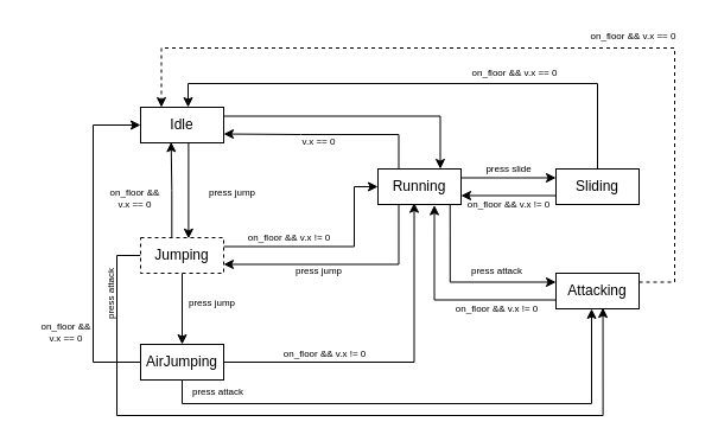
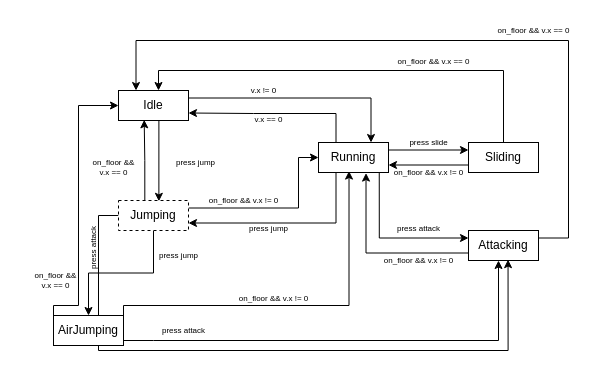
- <mxCell id="35" style="edgeStyle=orthogonalEdgeStyle;rounded=0;orthogonalLoop=1;jettySize=auto;html=1;exitX=1;exitY=0.25;exitDx=0;exitDy=0;entryX=0.25;entryY=0;entryDx=0;entryDy=0;dashed=1;" edge="1" parent="1" source="36" target="4"><mxGeometry relative="1" as="geometry"><Array as="points"><mxPoint x="568" y="238" /><mxPoint x="568" y="40" /><mxPoint x="136" y="40" /></Array></mxGeometry></mxCell>
+ <mxCell id="35" style="edgeStyle=orthogonalEdgeStyle;rounded=0;orthogonalLoop=1;jettySize=auto;html=1;exitX=1;exitY=0.25;exitDx=0;exitDy=0;entryX=0.25;entryY=0;entryDx=0;entryDy=0;" edge="1" parent="1" source="36" target="4"><mxGeometry relative="1" as="geometry"><Array as="points"><mxPoint x="568" y="238" /><mxPoint x="568" y="40" /><mxPoint x="136" y="40" /></Array></mxGeometry></mxCell>
+ <mxCell id="28" value="v.x != 0" style="text;html=1;align=center;verticalAlign=middle;resizable=0;points=[];autosize=1;strokeColor=none;fillColor=none;fontSize=8;" vertex="1" parent="1"><mxGeometry x="238" y="80" width="50" height="20" as="geometry" /></mxCell>
- <mxCell id="18" value="AirJumping" style="rounded=0;whiteSpace=wrap;html=1;" vertex="1" parent="1"><mxGeometry x="118" y="290" width="70" height="30" as="geometry" /></mxCell>
+ <mxCell id="18" value="AirJumping" style="rounded=0;whiteSpace=wrap;html=1;" vertex="1" parent="1"><mxGeometry x="53" y="315" width="70" height="30" as="geometry" /></mxCell>
